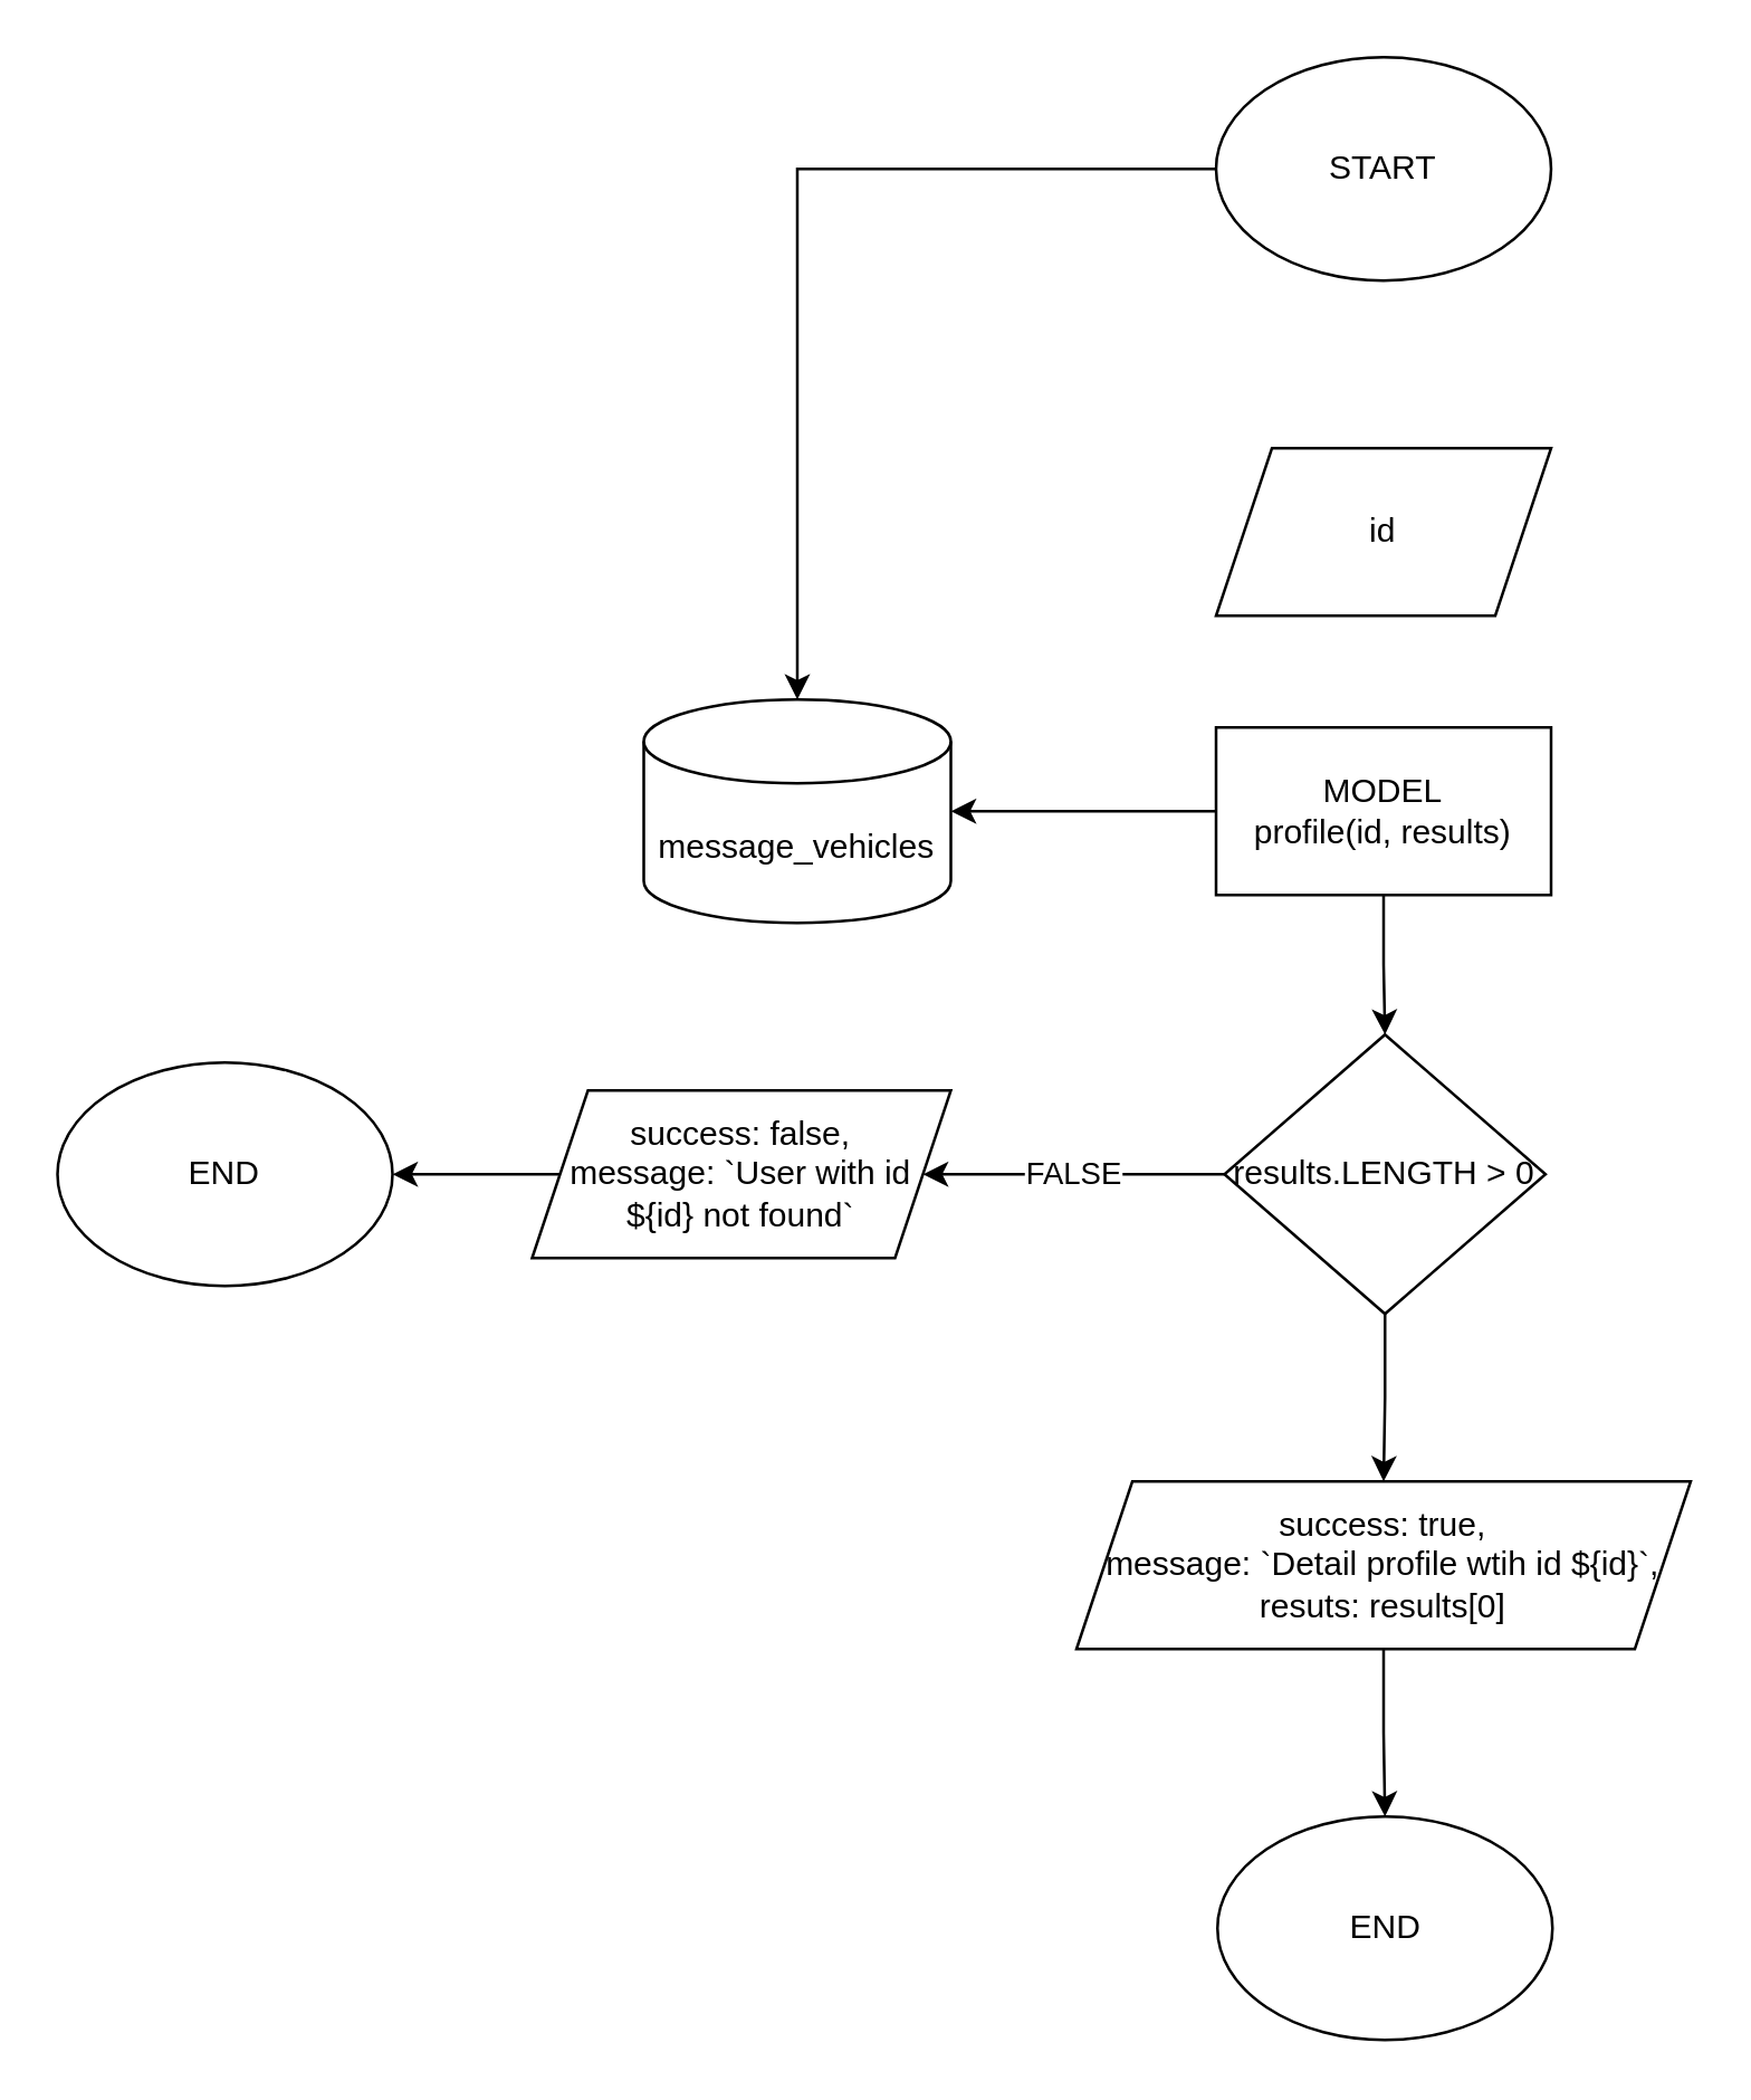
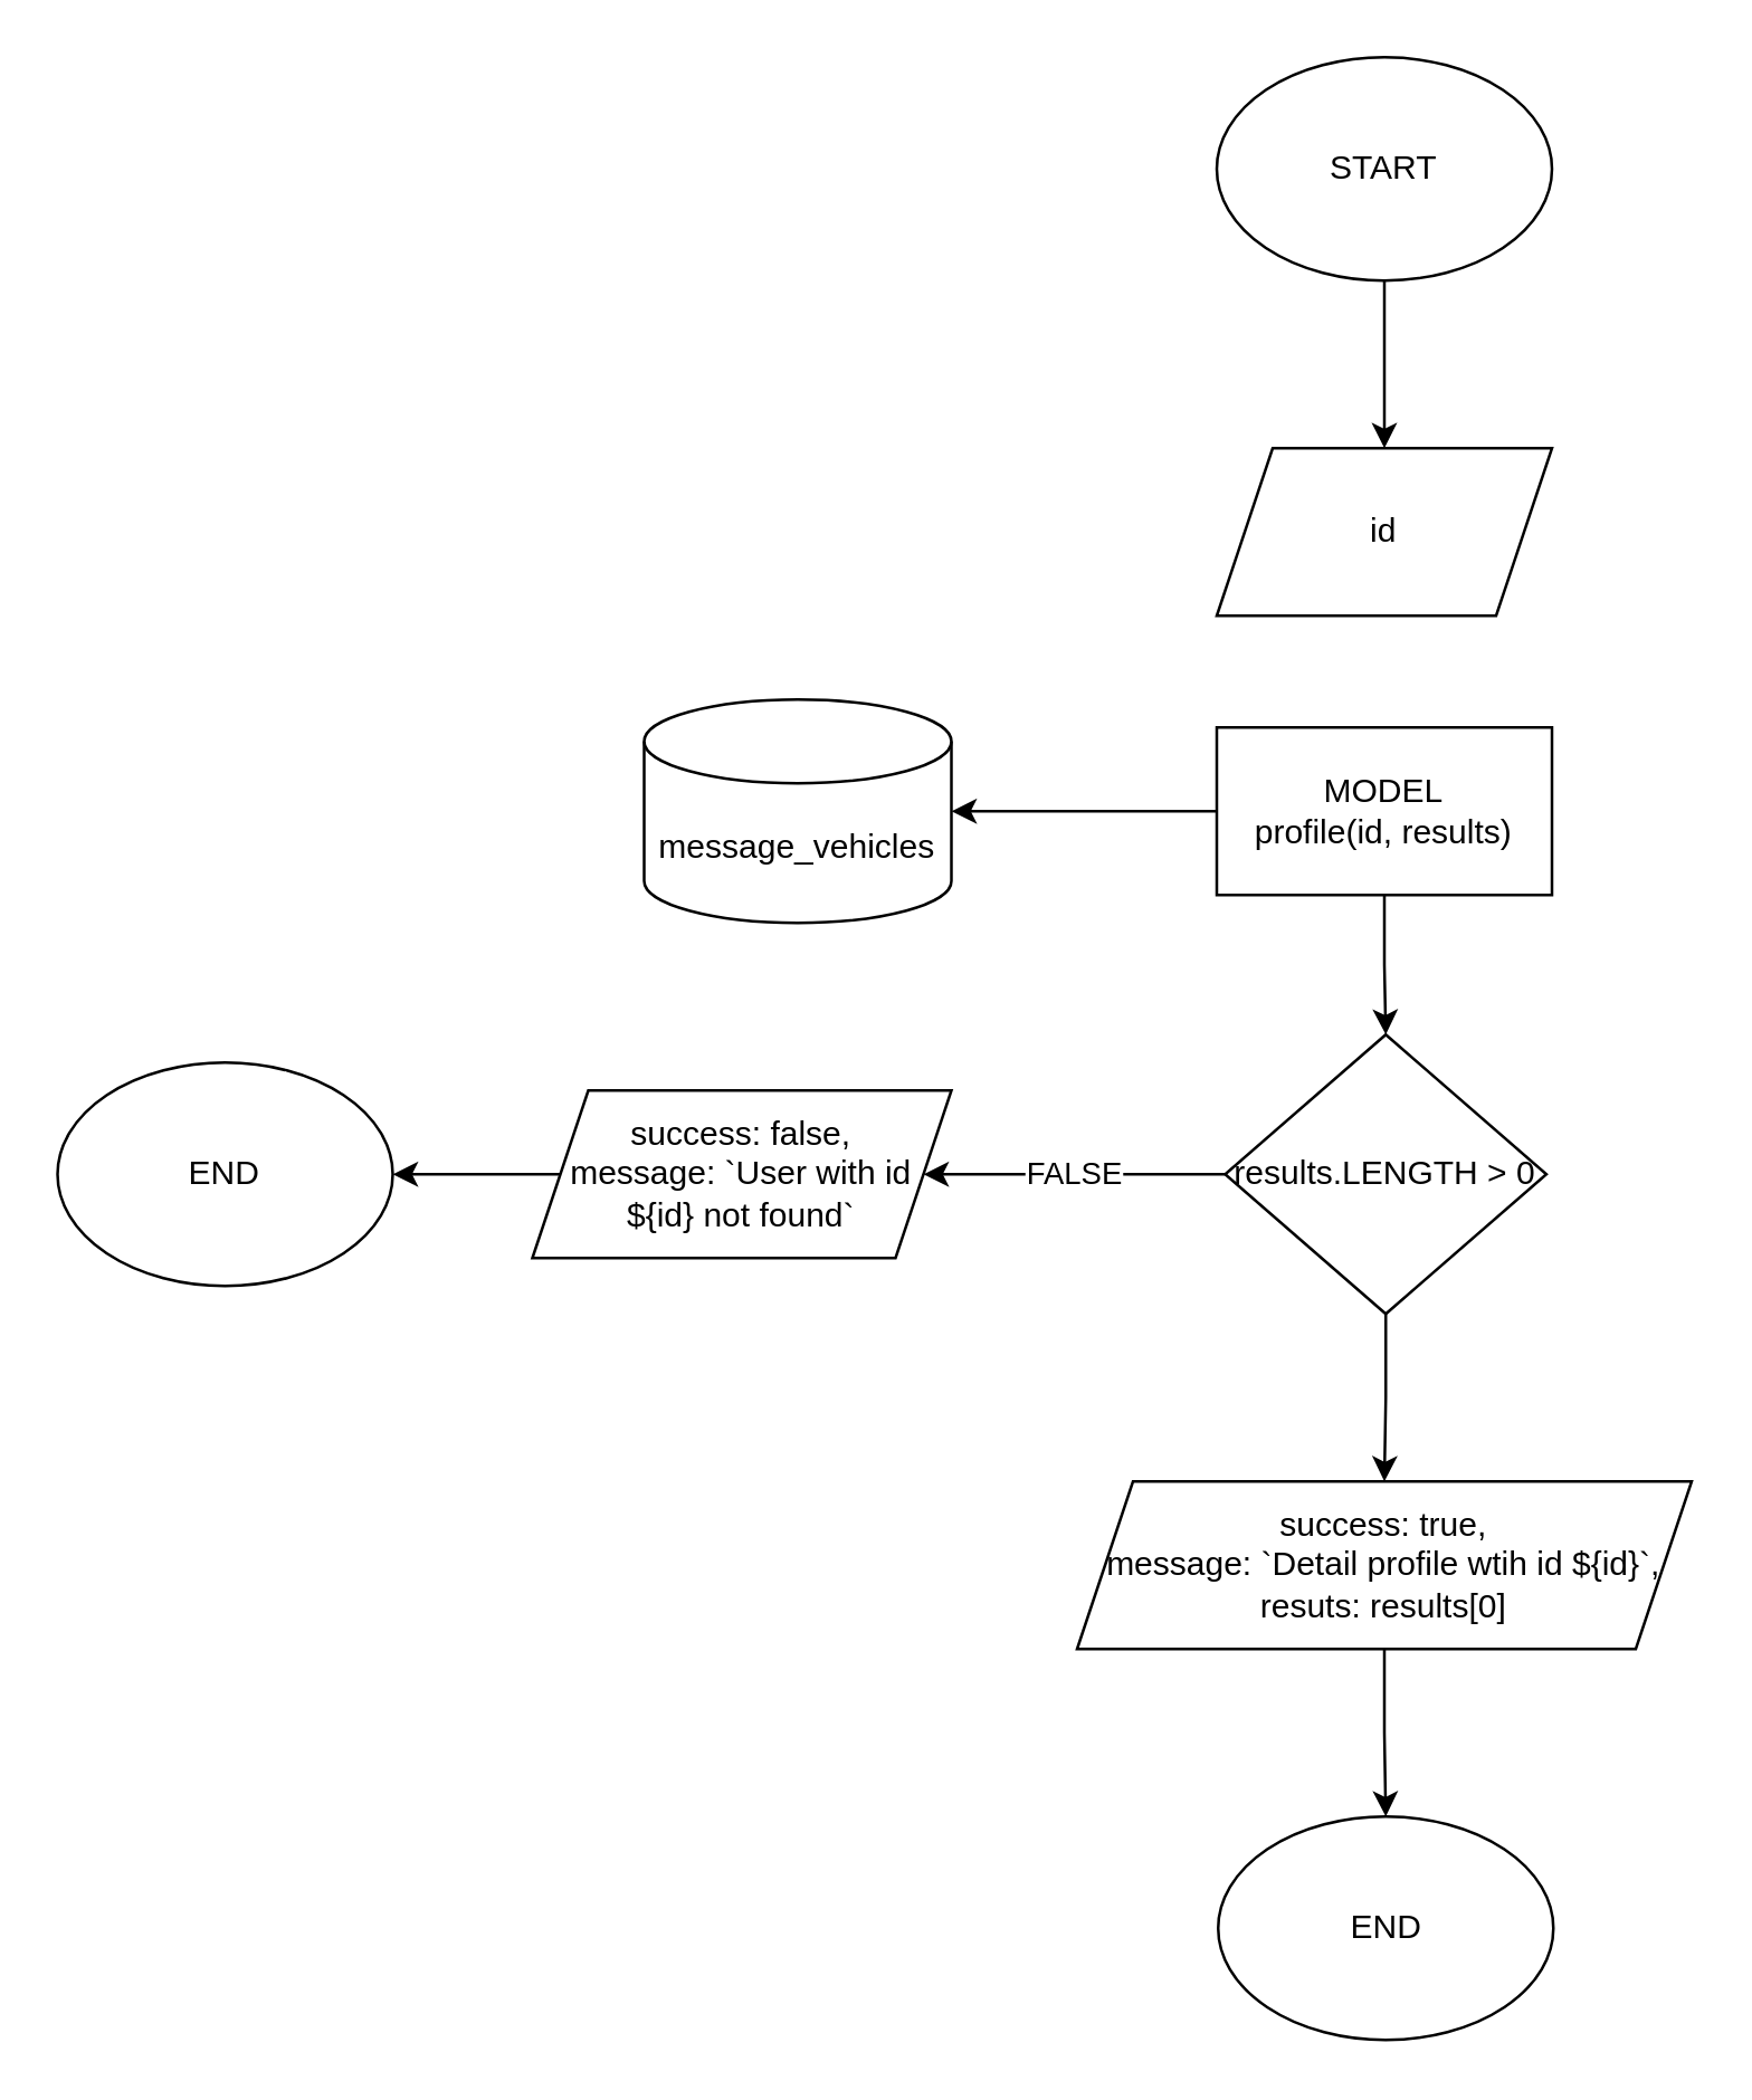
- <mxCell id="2" value="" style="edgeStyle=orthogonalEdgeStyle;rounded=0;orthogonalLoop=1;jettySize=auto;html=1;" edge="1" parent="1" source="3" target="8"><mxGeometry relative="1" as="geometry" /></mxCell>
+ <mxCell id="2" value="" style="edgeStyle=orthogonalEdgeStyle;rounded=0;orthogonalLoop=1;jettySize=auto;html=1;" edge="1" parent="1" source="3" target="4"><mxGeometry relative="1" as="geometry" /></mxCell>
